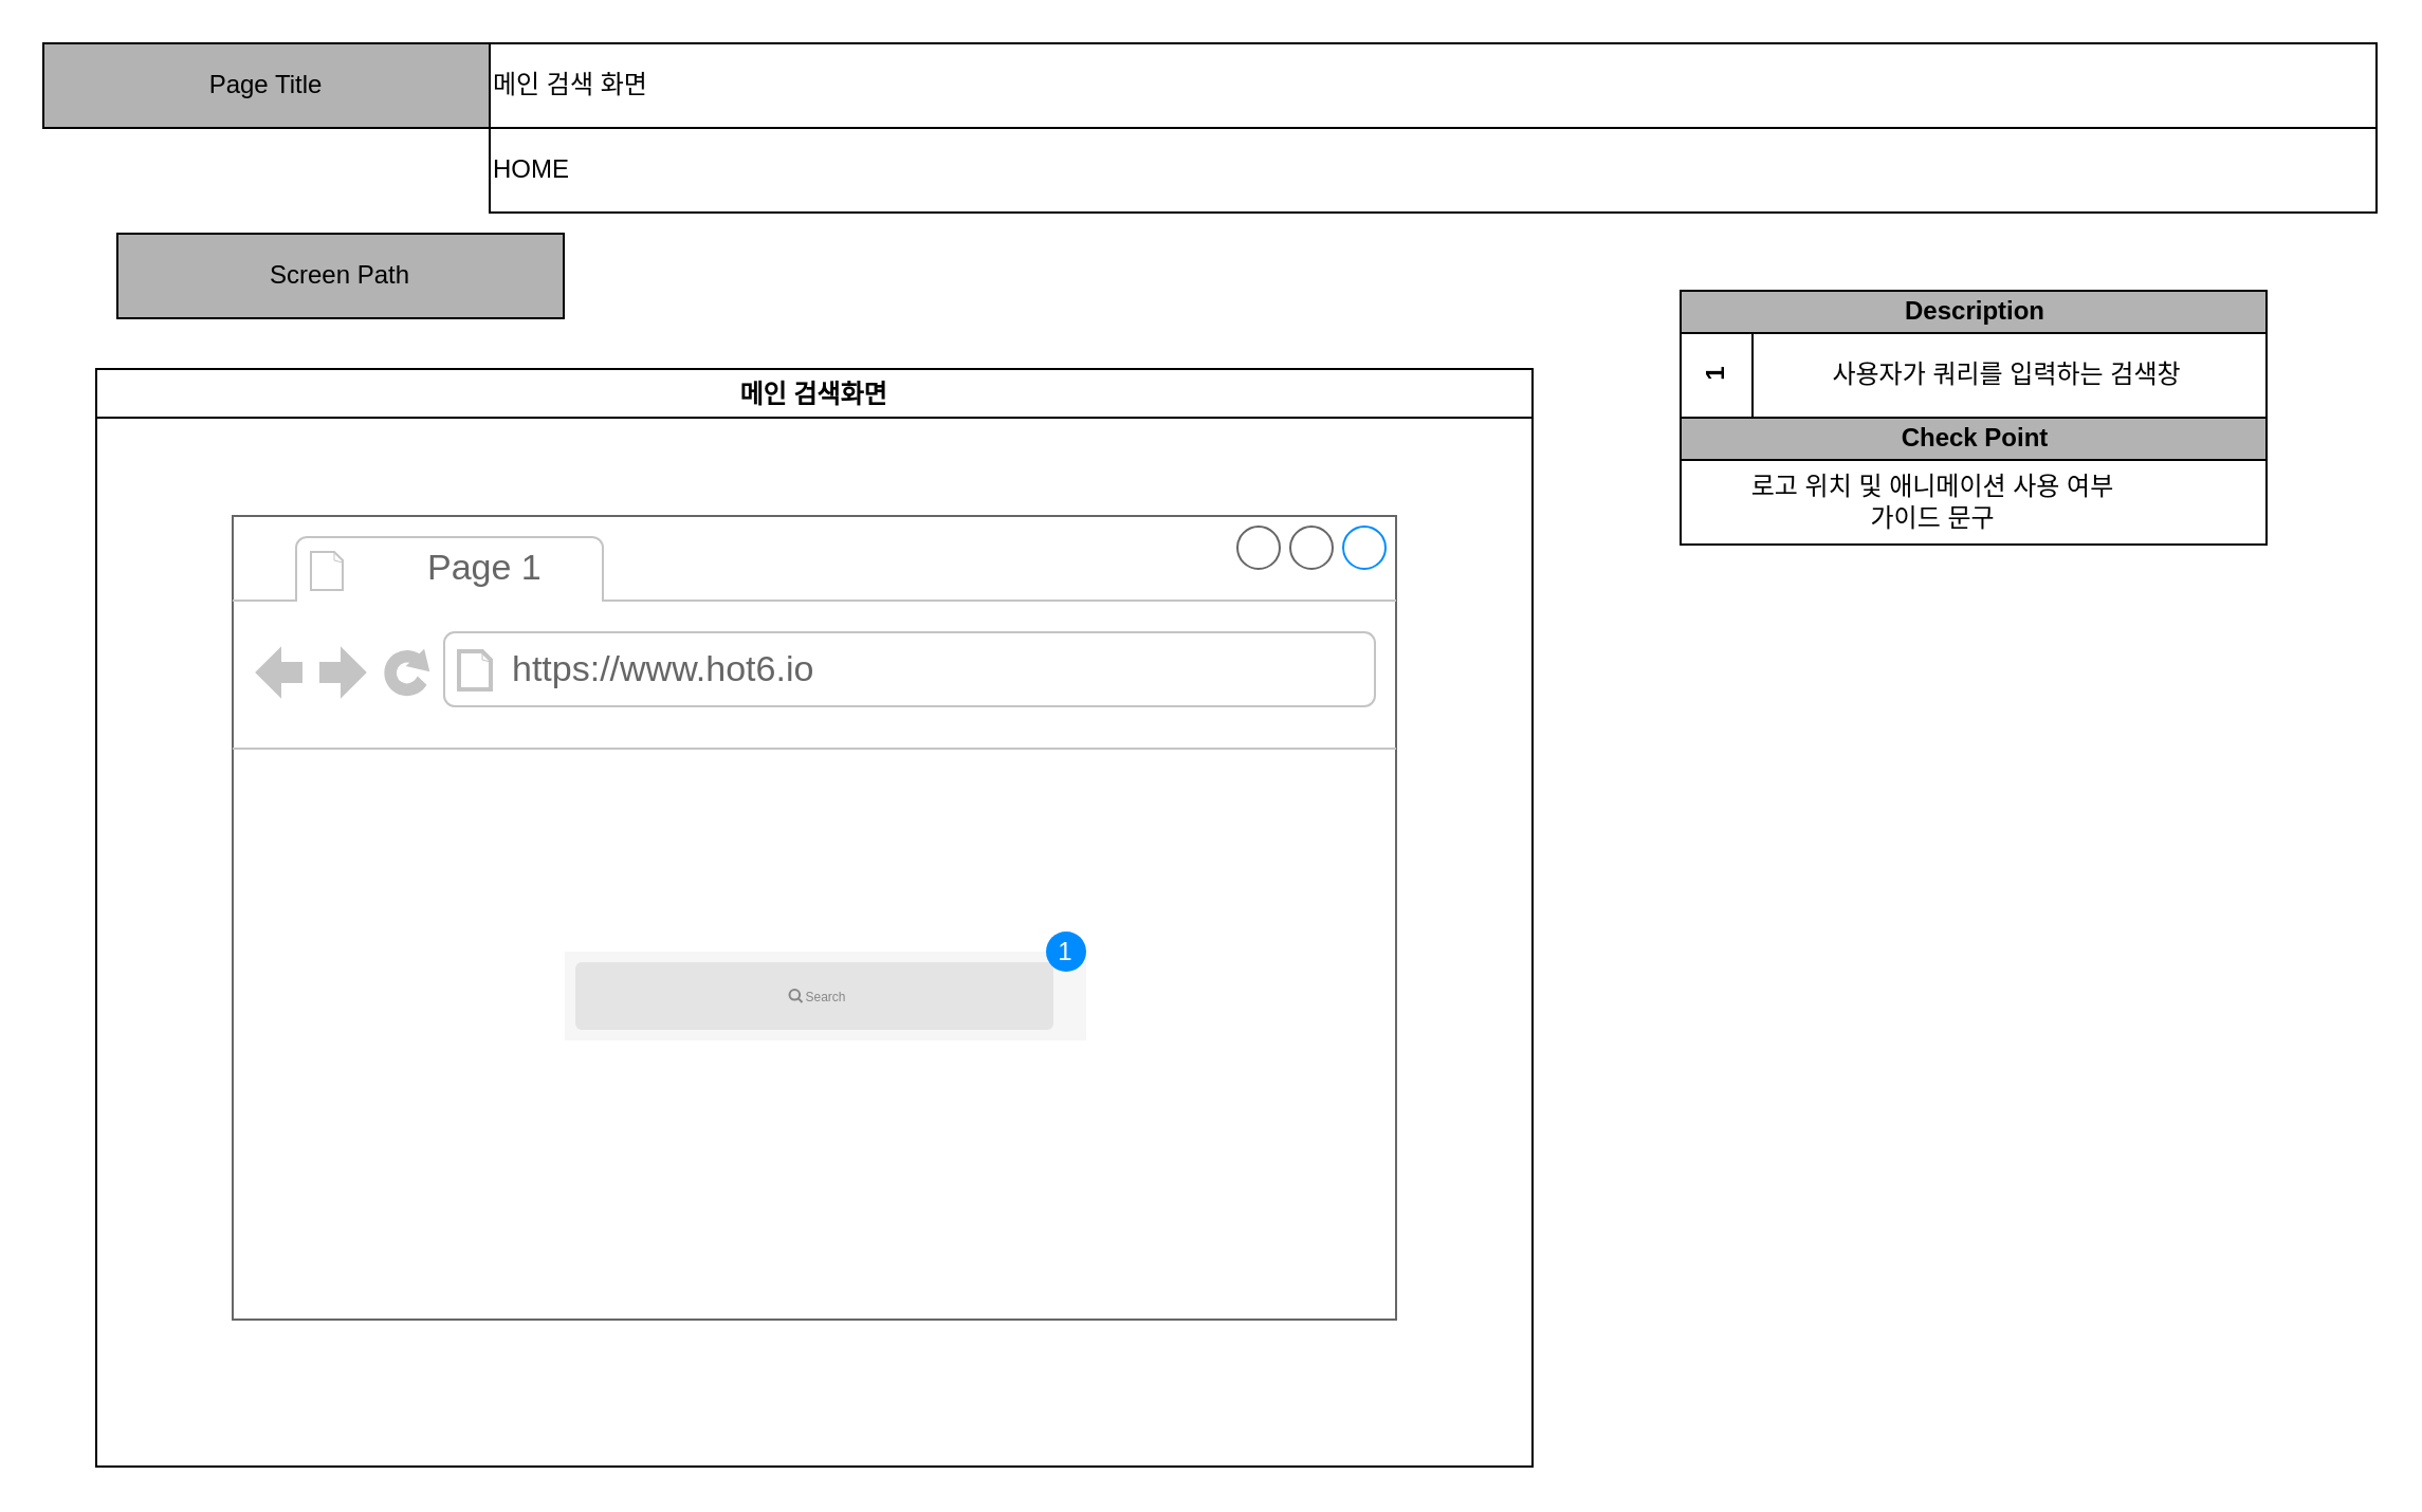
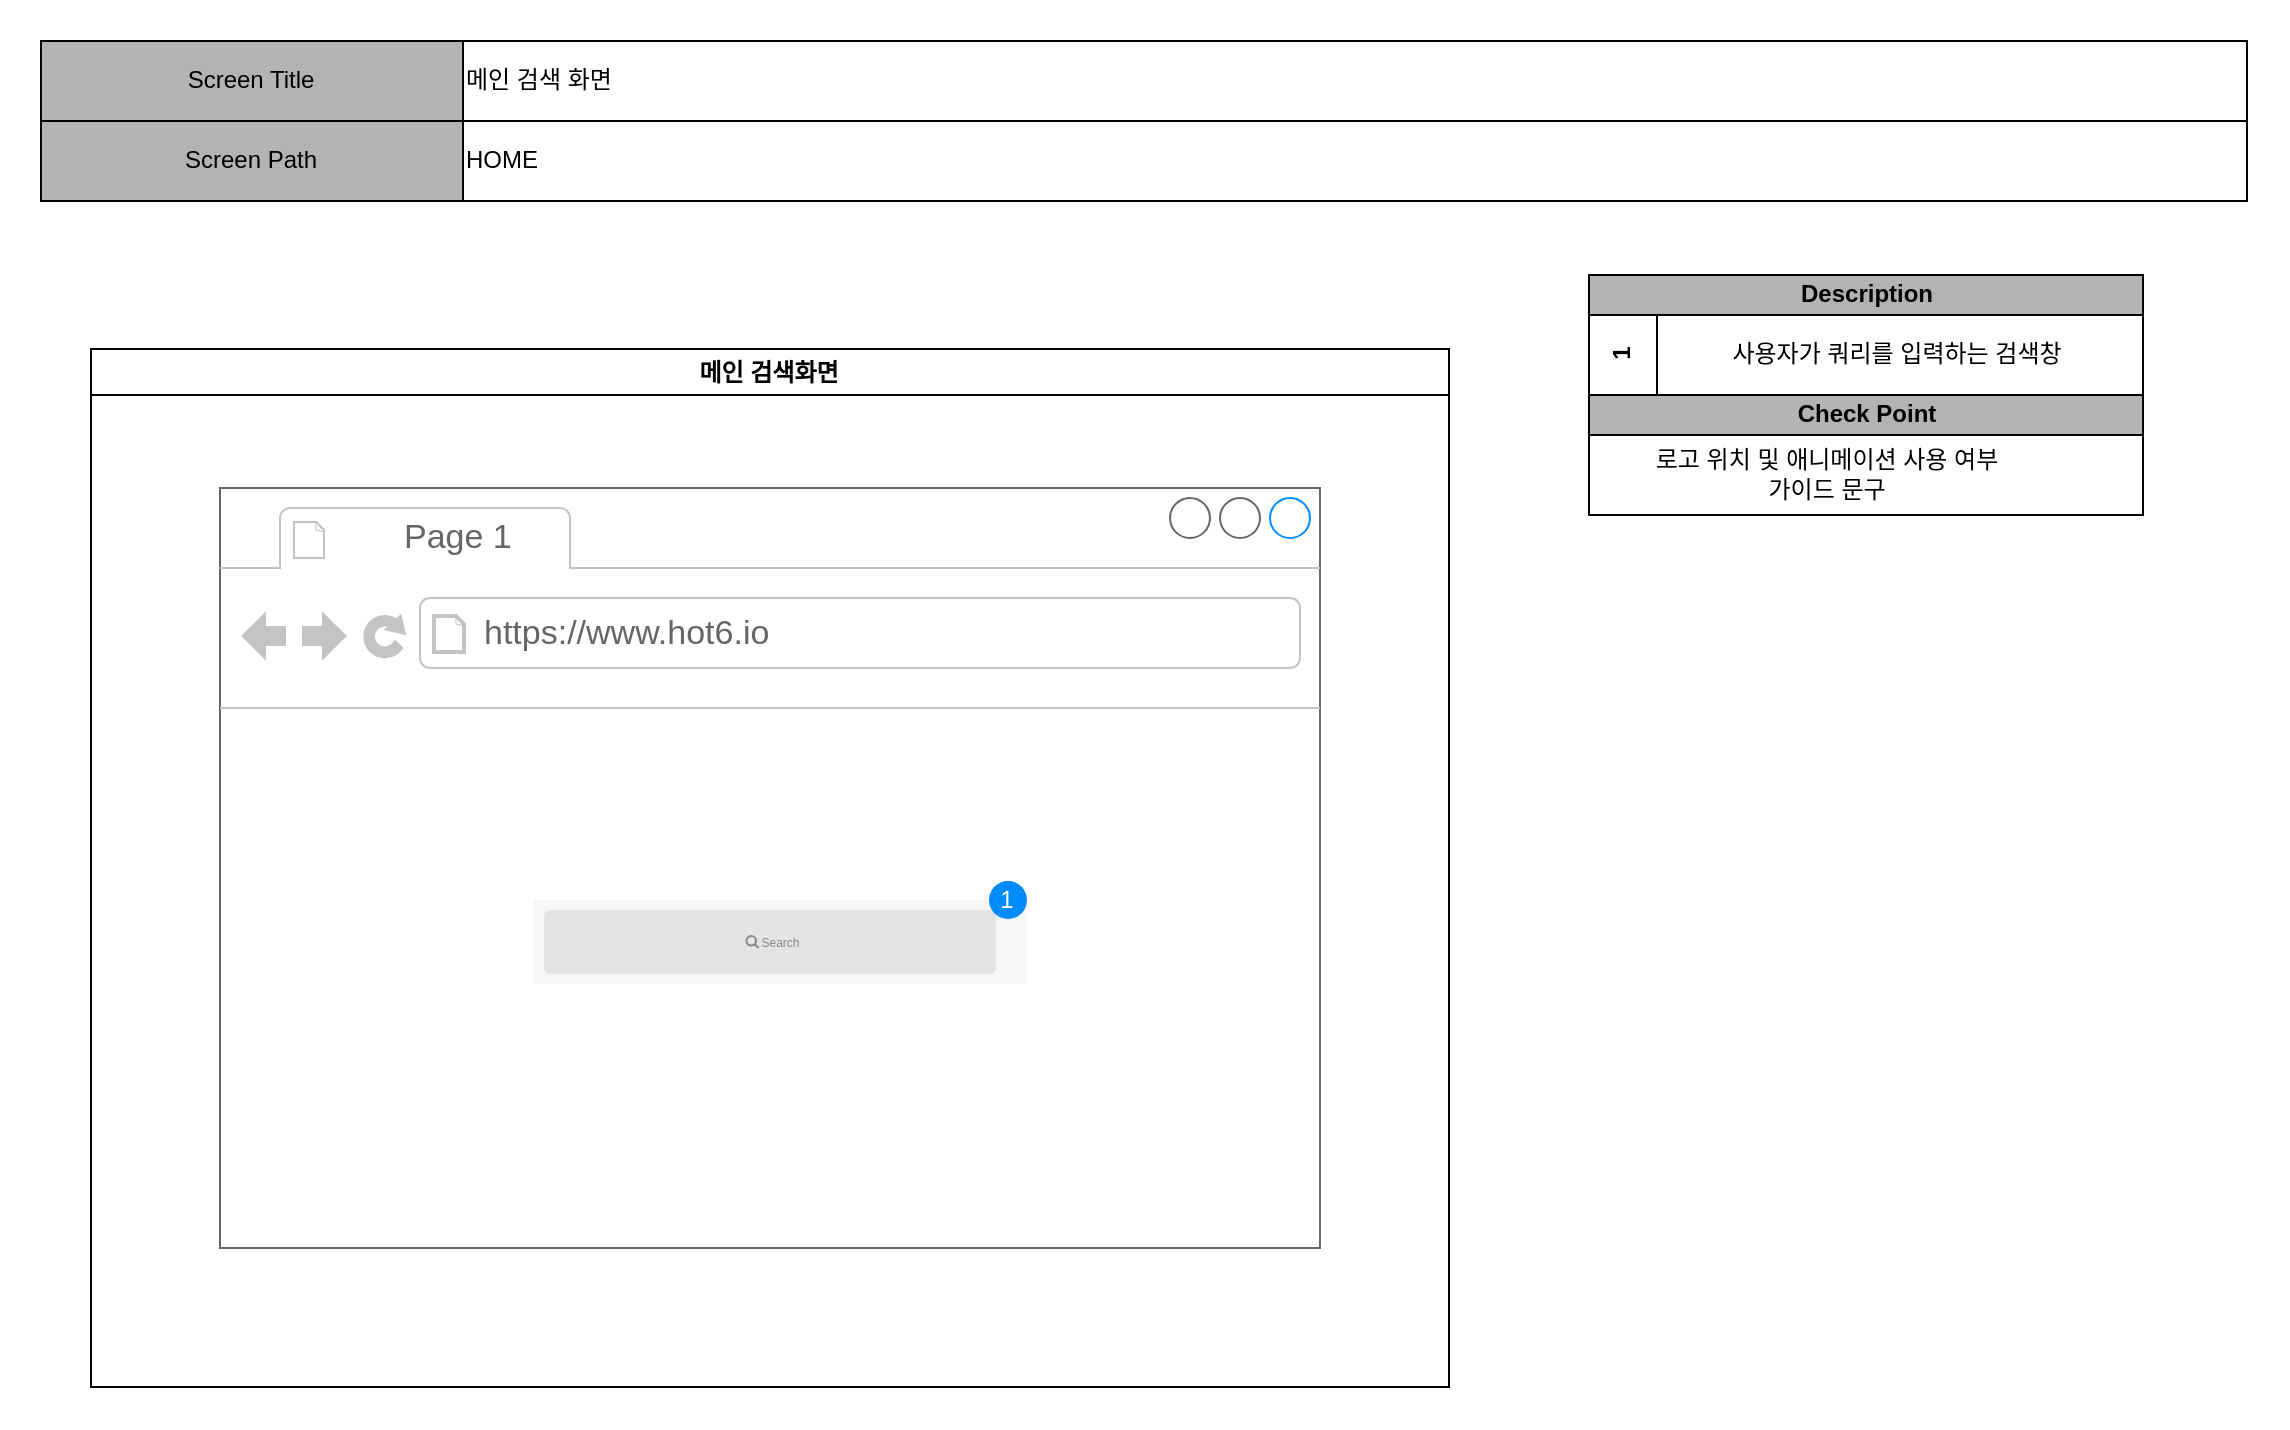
- <mxCell id="12" value="Page Title" style="rounded=0;whiteSpace=wrap;html=1;fillColor=#B3B3B3;" parent="1" vertex="1"><mxGeometry x="20" y="20" width="211" height="40" as="geometry" /></mxCell>
+ <mxCell id="12" value="Screen Title" style="rounded=0;whiteSpace=wrap;html=1;fillColor=#B3B3B3;" parent="1" vertex="1"><mxGeometry x="20" y="20" width="211" height="40" as="geometry" /></mxCell>
- <mxCell id="13" value="Screen Path" style="rounded=0;whiteSpace=wrap;html=1;fillColor=#B3B3B3;" parent="1" vertex="1"><mxGeometry x="55" y="110" width="211" height="40" as="geometry" /></mxCell>
+ <mxCell id="13" value="Screen Path" style="rounded=0;whiteSpace=wrap;html=1;fillColor=#B3B3B3;" parent="1" vertex="1"><mxGeometry x="20" y="60" width="211" height="40" as="geometry" /></mxCell>
